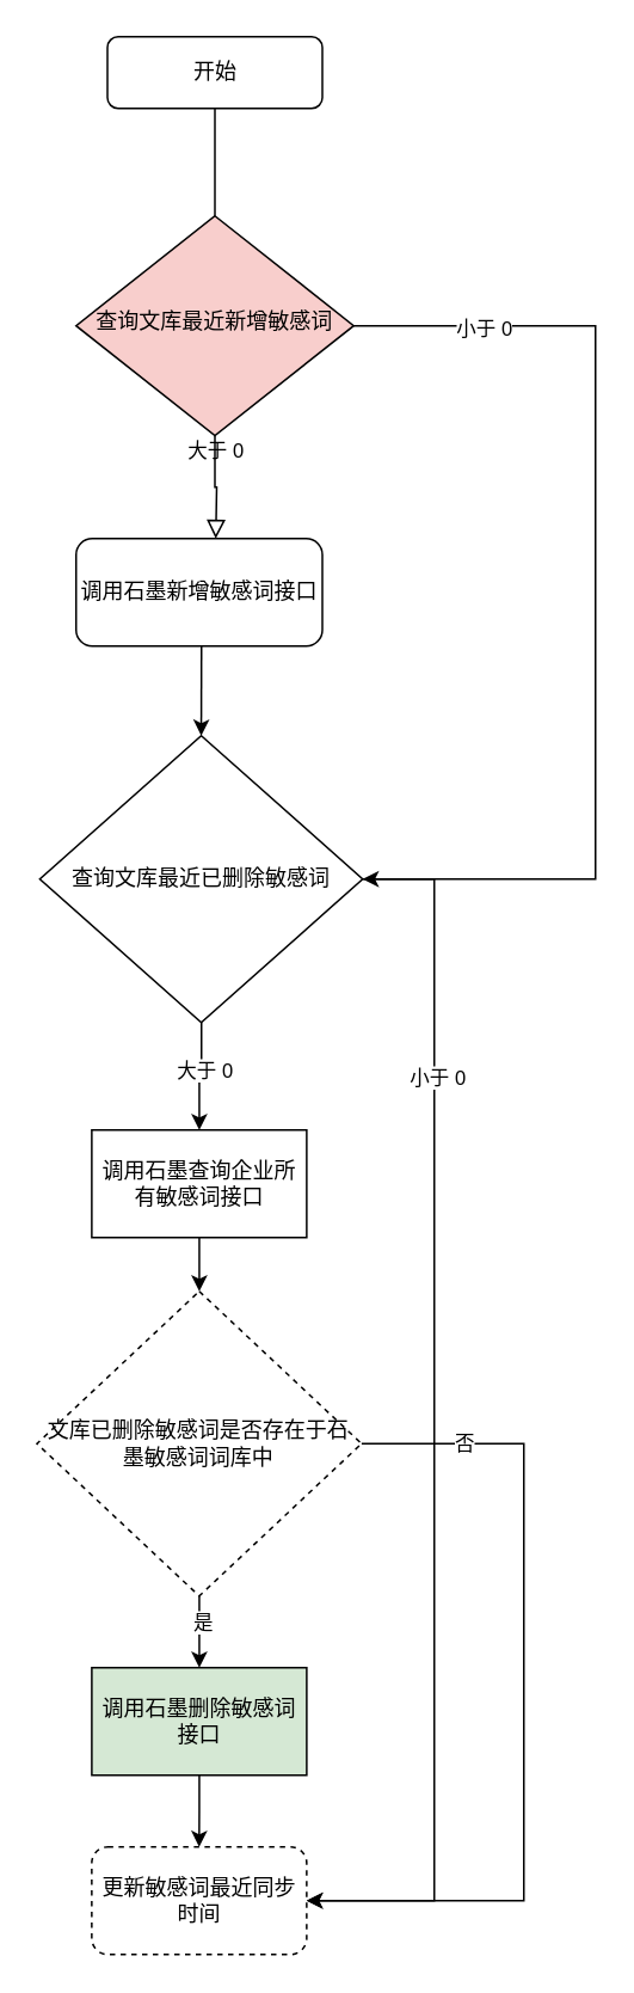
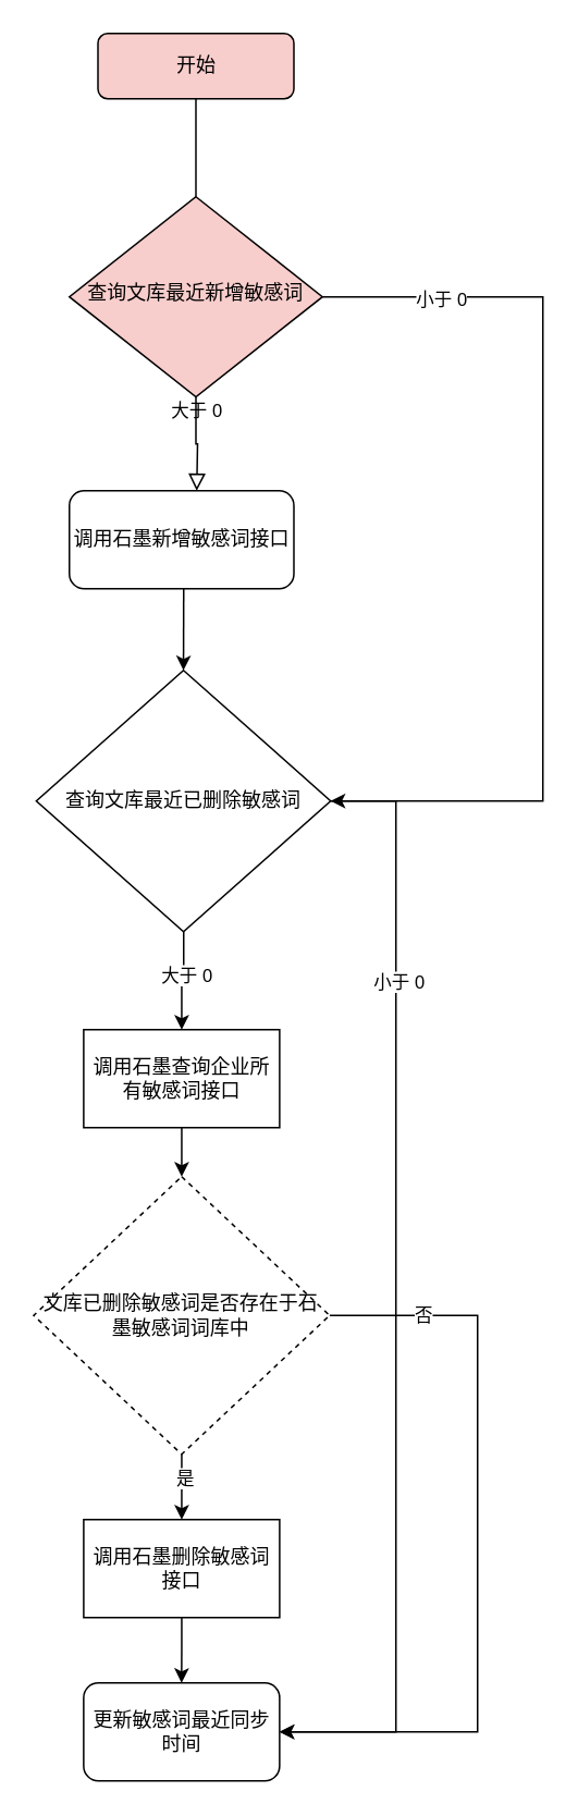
- <mxCell id="3" value="开始" style="rounded=1;whiteSpace=wrap;html=1;fontSize=12;glass=0;strokeWidth=1;shadow=0;" parent="1" vertex="1"><mxGeometry x="59.5" y="20" width="120" height="40" as="geometry" /></mxCell>
+ <mxCell id="3" value="开始" style="rounded=1;whiteSpace=wrap;html=1;fontSize=12;glass=0;strokeWidth=1;shadow=0;fillColor=#f8cecc;" parent="1" vertex="1"><mxGeometry x="59.5" y="20" width="120" height="40" as="geometry" /></mxCell>
- <mxCell id="23" value="调用石墨删除敏感词接口" style="whiteSpace=wrap;html=1;fillColor=#d5e8d4;" vertex="1" parent="1"><mxGeometry x="50.755" y="930" width="120" height="60" as="geometry" /></mxCell>
+ <mxCell id="23" value="调用石墨删除敏感词接口" style="whiteSpace=wrap;html=1;" vertex="1" parent="1"><mxGeometry x="50.755" y="930" width="120" height="60" as="geometry" /></mxCell>
- <mxCell id="24" value="更新敏感词最近同步时间" style="rounded=1;whiteSpace=wrap;html=1;dashed=1;" vertex="1" parent="1"><mxGeometry x="50.745" y="1030" width="120" height="60" as="geometry" /></mxCell>
+ <mxCell id="24" value="更新敏感词最近同步时间" style="rounded=1;whiteSpace=wrap;html=1;" vertex="1" parent="1"><mxGeometry x="50.745" y="1030" width="120" height="60" as="geometry" /></mxCell>
